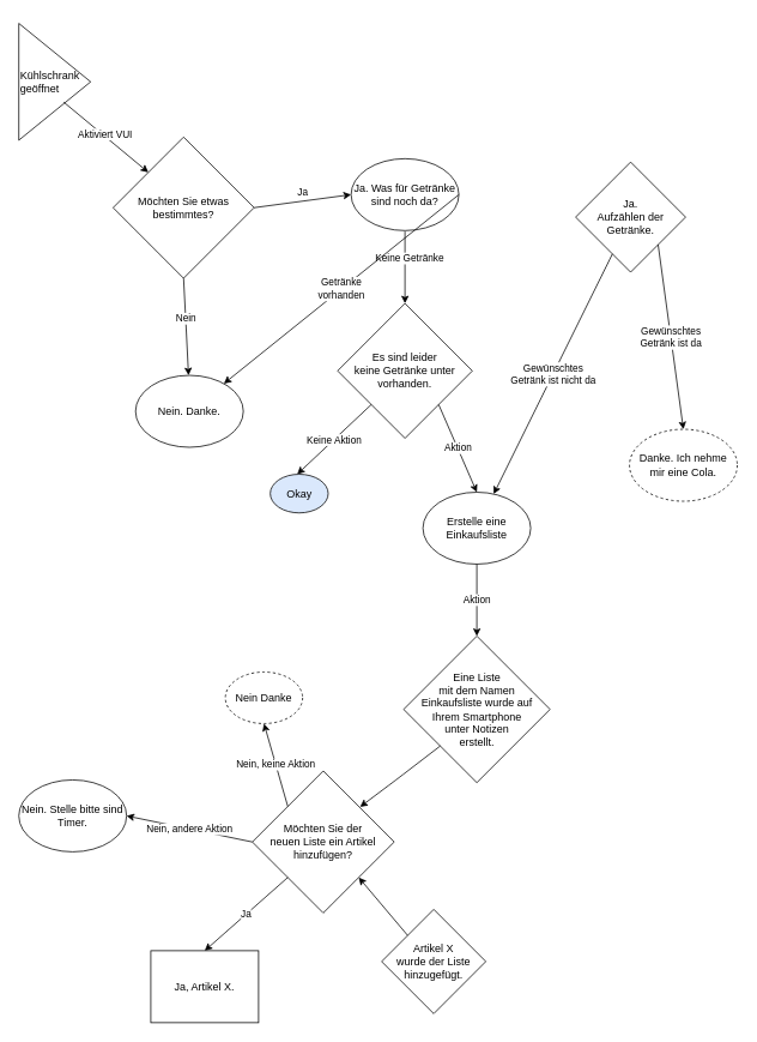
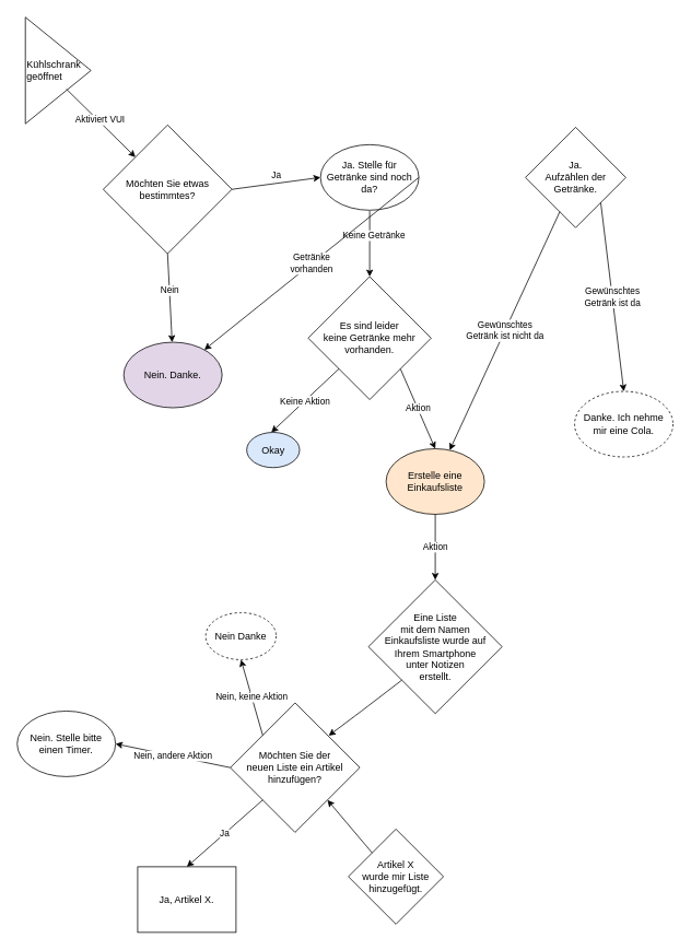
- <mxCell id="2" value="Kühlschrank geöffnet" style="triangle;whiteSpace=wrap;html=1;align=left;" vertex="1" parent="1"><mxGeometry x="20" y="25.5" width="80" height="130" as="geometry" /></mxCell>
+ <mxCell id="2" value="Kühlschrank geöffnet" style="triangle;whiteSpace=wrap;html=1;align=left;" vertex="1" parent="1"><mxGeometry x="30" y="20.5" width="80" height="130" as="geometry" /></mxCell>
- <mxCell id="9" value="Ja. Was für Getränke sind noch da?" style="ellipse;whiteSpace=wrap;html=1;align=center;" vertex="1" parent="1"><mxGeometry x="390" y="176" width="120" height="80" as="geometry" /></mxCell>
+ <mxCell id="9" value="Ja. Stelle für Getränke sind noch da?" style="ellipse;whiteSpace=wrap;html=1;align=center;" vertex="1" parent="1"><mxGeometry x="390" y="176" width="120" height="80" as="geometry" /></mxCell>
- <mxCell id="30" value="Ja.&lt;br&gt;Aufzählen der Getränke." style="rhombus;whiteSpace=wrap;html=1;align=center;" vertex="1" parent="1"><mxGeometry x="640" y="179.75" width="122.5" height="122.5" as="geometry" /></mxCell>
+ <mxCell id="30" value="Ja.&lt;br&gt;Aufzählen der Getränke." style="rhombus;whiteSpace=wrap;html=1;align=center;" vertex="1" parent="1"><mxGeometry x="640" y="154.75" width="122.5" height="122.5" as="geometry" /></mxCell>
- <mxCell id="12" value="Es sind leider &lt;br&gt;keine Getränke unter &lt;br&gt;vorhanden." style="rhombus;whiteSpace=wrap;html=1;align=center;" vertex="1" parent="1"><mxGeometry x="375" y="337" width="150" height="150" as="geometry" /></mxCell>
+ <mxCell id="12" value="Es sind leider &lt;br&gt;keine Getränke mehr &lt;br&gt;vorhanden." style="rhombus;whiteSpace=wrap;html=1;align=center;" vertex="1" parent="1"><mxGeometry x="375" y="337" width="150" height="150" as="geometry" /></mxCell>
- <mxCell id="7" value="Nein. Danke." style="ellipse;whiteSpace=wrap;html=1;align=center;" vertex="1" parent="1"><mxGeometry x="150" y="417" width="120" height="80" as="geometry" /></mxCell>
+ <mxCell id="7" value="Nein. Danke." style="ellipse;whiteSpace=wrap;html=1;align=center;fillColor=#e1d5e7;" vertex="1" parent="1"><mxGeometry x="150" y="417" width="120" height="80" as="geometry" /></mxCell>
- <mxCell id="16" value="Erstelle eine Einkaufsliste" style="ellipse;whiteSpace=wrap;html=1;align=center;" vertex="1" parent="1"><mxGeometry x="470" y="547" width="120" height="80" as="geometry" /></mxCell>
+ <mxCell id="16" value="Erstelle eine Einkaufsliste" style="ellipse;whiteSpace=wrap;html=1;align=center;fillColor=#ffe6cc;" vertex="1" parent="1"><mxGeometry x="470" y="547" width="120" height="80" as="geometry" /></mxCell>
- <mxCell id="28" value="Nein. Stelle bitte sind Timer." style="ellipse;whiteSpace=wrap;html=1;align=center;" vertex="1" parent="1"><mxGeometry x="20" y="867" width="120" height="80" as="geometry" /></mxCell>
+ <mxCell id="28" value="Nein. Stelle bitte einen Timer." style="ellipse;whiteSpace=wrap;html=1;align=center;" vertex="1" parent="1"><mxGeometry x="20" y="867" width="120" height="80" as="geometry" /></mxCell>
- <mxCell id="25" value="Artikel X &lt;br&gt;wurde der Liste hinzugefügt." style="rhombus;whiteSpace=wrap;html=1;align=center;" vertex="1" parent="1"><mxGeometry x="424" y="1011" width="116" height="116" as="geometry" /></mxCell>
+ <mxCell id="25" value="Artikel X &lt;br&gt;wurde mir Liste hinzugefügt." style="rhombus;whiteSpace=wrap;html=1;align=center;" vertex="1" parent="1"><mxGeometry x="424" y="1011" width="116" height="116" as="geometry" /></mxCell>
